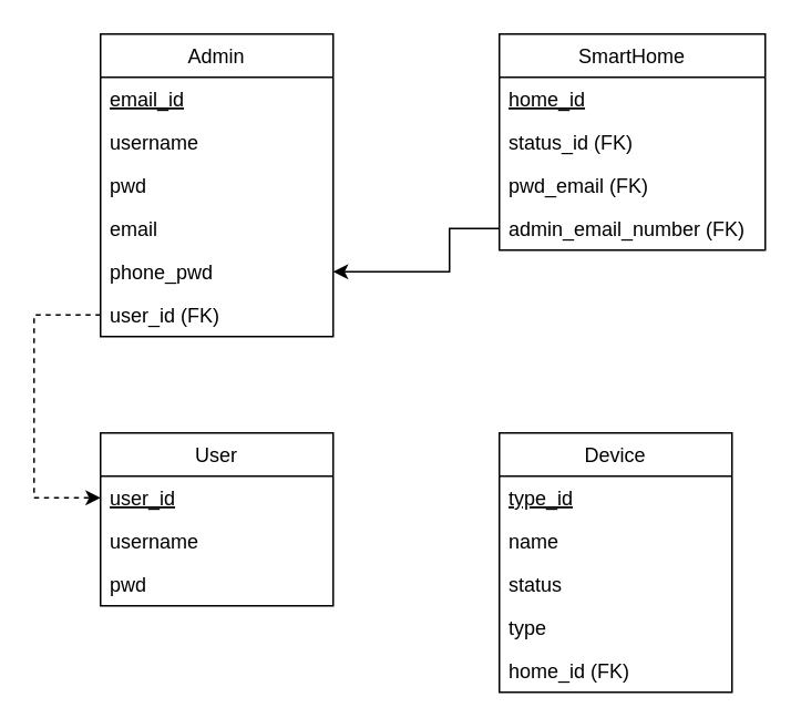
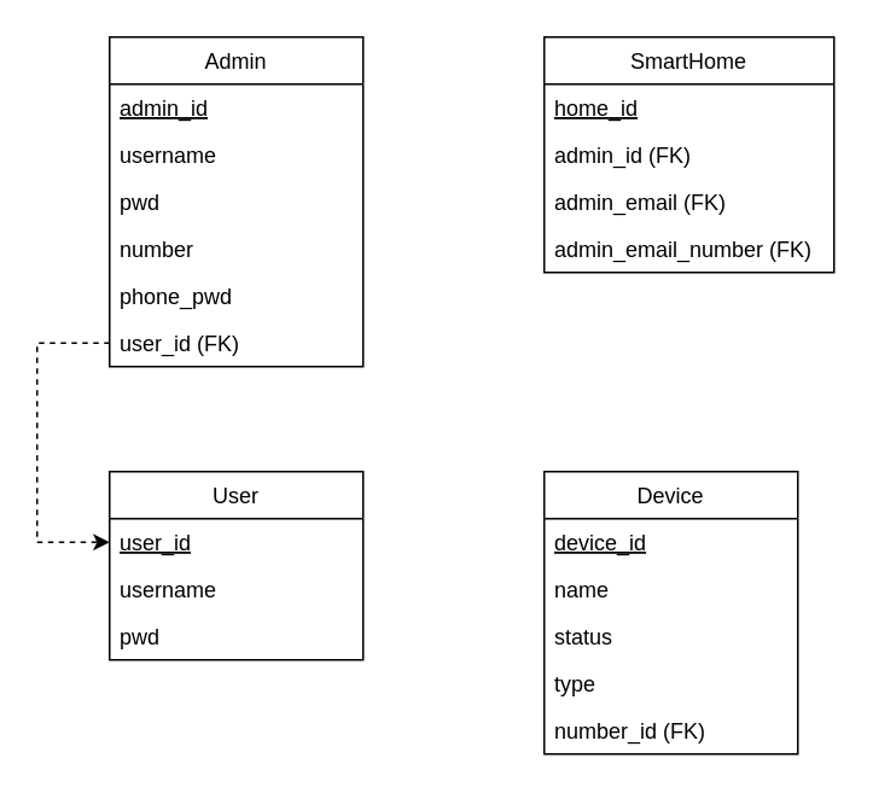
- <mxCell id="7" value="email_id" style="text;strokeColor=none;fillColor=none;align=left;verticalAlign=top;spacingLeft=4;spacingRight=4;overflow=hidden;rotatable=0;points=[[0,0.5],[1,0.5]];portConstraint=eastwest;fontStyle=4" vertex="1" parent="6"><mxGeometry y="26" width="140" height="26" as="geometry" /></mxCell>
+ <mxCell id="7" value="admin_id" style="text;strokeColor=none;fillColor=none;align=left;verticalAlign=top;spacingLeft=4;spacingRight=4;overflow=hidden;rotatable=0;points=[[0,0.5],[1,0.5]];portConstraint=eastwest;fontStyle=4" vertex="1" parent="6"><mxGeometry y="26" width="140" height="26" as="geometry" /></mxCell>
- <mxCell id="21" value="status_id (FK)" style="text;strokeColor=none;fillColor=none;align=left;verticalAlign=top;spacingLeft=4;spacingRight=4;overflow=hidden;rotatable=0;points=[[0,0.5],[1,0.5]];portConstraint=eastwest;" vertex="1" parent="19"><mxGeometry y="52" width="160" height="26" as="geometry" /></mxCell>
+ <mxCell id="21" value="admin_id (FK)" style="text;strokeColor=none;fillColor=none;align=left;verticalAlign=top;spacingLeft=4;spacingRight=4;overflow=hidden;rotatable=0;points=[[0,0.5],[1,0.5]];portConstraint=eastwest;" vertex="1" parent="19"><mxGeometry y="52" width="160" height="26" as="geometry" /></mxCell>
- <mxCell id="22" value="pwd_email (FK)" style="text;strokeColor=none;fillColor=none;align=left;verticalAlign=top;spacingLeft=4;spacingRight=4;overflow=hidden;rotatable=0;points=[[0,0.5],[1,0.5]];portConstraint=eastwest;" vertex="1" parent="19"><mxGeometry y="78" width="160" height="26" as="geometry" /></mxCell>
+ <mxCell id="22" value="admin_email (FK)" style="text;strokeColor=none;fillColor=none;align=left;verticalAlign=top;spacingLeft=4;spacingRight=4;overflow=hidden;rotatable=0;points=[[0,0.5],[1,0.5]];portConstraint=eastwest;" vertex="1" parent="19"><mxGeometry y="78" width="160" height="26" as="geometry" /></mxCell>
- <mxCell id="10" value="email" style="text;strokeColor=none;fillColor=none;align=left;verticalAlign=top;spacingLeft=4;spacingRight=4;overflow=hidden;rotatable=0;points=[[0,0.5],[1,0.5]];portConstraint=eastwest;" vertex="1" parent="6"><mxGeometry y="104" width="140" height="26" as="geometry" /></mxCell>
+ <mxCell id="10" value="number" style="text;strokeColor=none;fillColor=none;align=left;verticalAlign=top;spacingLeft=4;spacingRight=4;overflow=hidden;rotatable=0;points=[[0,0.5],[1,0.5]];portConstraint=eastwest;" vertex="1" parent="6"><mxGeometry y="104" width="140" height="26" as="geometry" /></mxCell>
- <mxCell id="25" style="edgeStyle=orthogonalEdgeStyle;rounded=0;orthogonalLoop=1;jettySize=auto;html=1;exitX=0;exitY=0.5;exitDx=0;exitDy=0;entryX=1;entryY=0.5;entryDx=0;entryDy=0;" edge="1" parent="1" source="23" target="11"><mxGeometry relative="1" as="geometry"><Array as="points"><mxPoint x="270" y="137" /><mxPoint x="270" y="163" /></Array></mxGeometry></mxCell>
- <mxCell id="14" value="type_id" style="text;strokeColor=none;fillColor=none;align=left;verticalAlign=top;spacingLeft=4;spacingRight=4;overflow=hidden;rotatable=0;points=[[0,0.5],[1,0.5]];portConstraint=eastwest;fontStyle=4" vertex="1" parent="13"><mxGeometry y="26" width="140" height="26" as="geometry" /></mxCell>
+ <mxCell id="14" value="device_id" style="text;strokeColor=none;fillColor=none;align=left;verticalAlign=top;spacingLeft=4;spacingRight=4;overflow=hidden;rotatable=0;points=[[0,0.5],[1,0.5]];portConstraint=eastwest;fontStyle=4" vertex="1" parent="13"><mxGeometry y="26" width="140" height="26" as="geometry" /></mxCell>
- <mxCell id="18" value="home_id (FK)" style="text;strokeColor=none;fillColor=none;align=left;verticalAlign=top;spacingLeft=4;spacingRight=4;overflow=hidden;rotatable=0;points=[[0,0.5],[1,0.5]];portConstraint=eastwest;" vertex="1" parent="13"><mxGeometry y="130" width="140" height="26" as="geometry" /></mxCell>
+ <mxCell id="18" value="number_id (FK)" style="text;strokeColor=none;fillColor=none;align=left;verticalAlign=top;spacingLeft=4;spacingRight=4;overflow=hidden;rotatable=0;points=[[0,0.5],[1,0.5]];portConstraint=eastwest;" vertex="1" parent="13"><mxGeometry y="130" width="140" height="26" as="geometry" /></mxCell>
